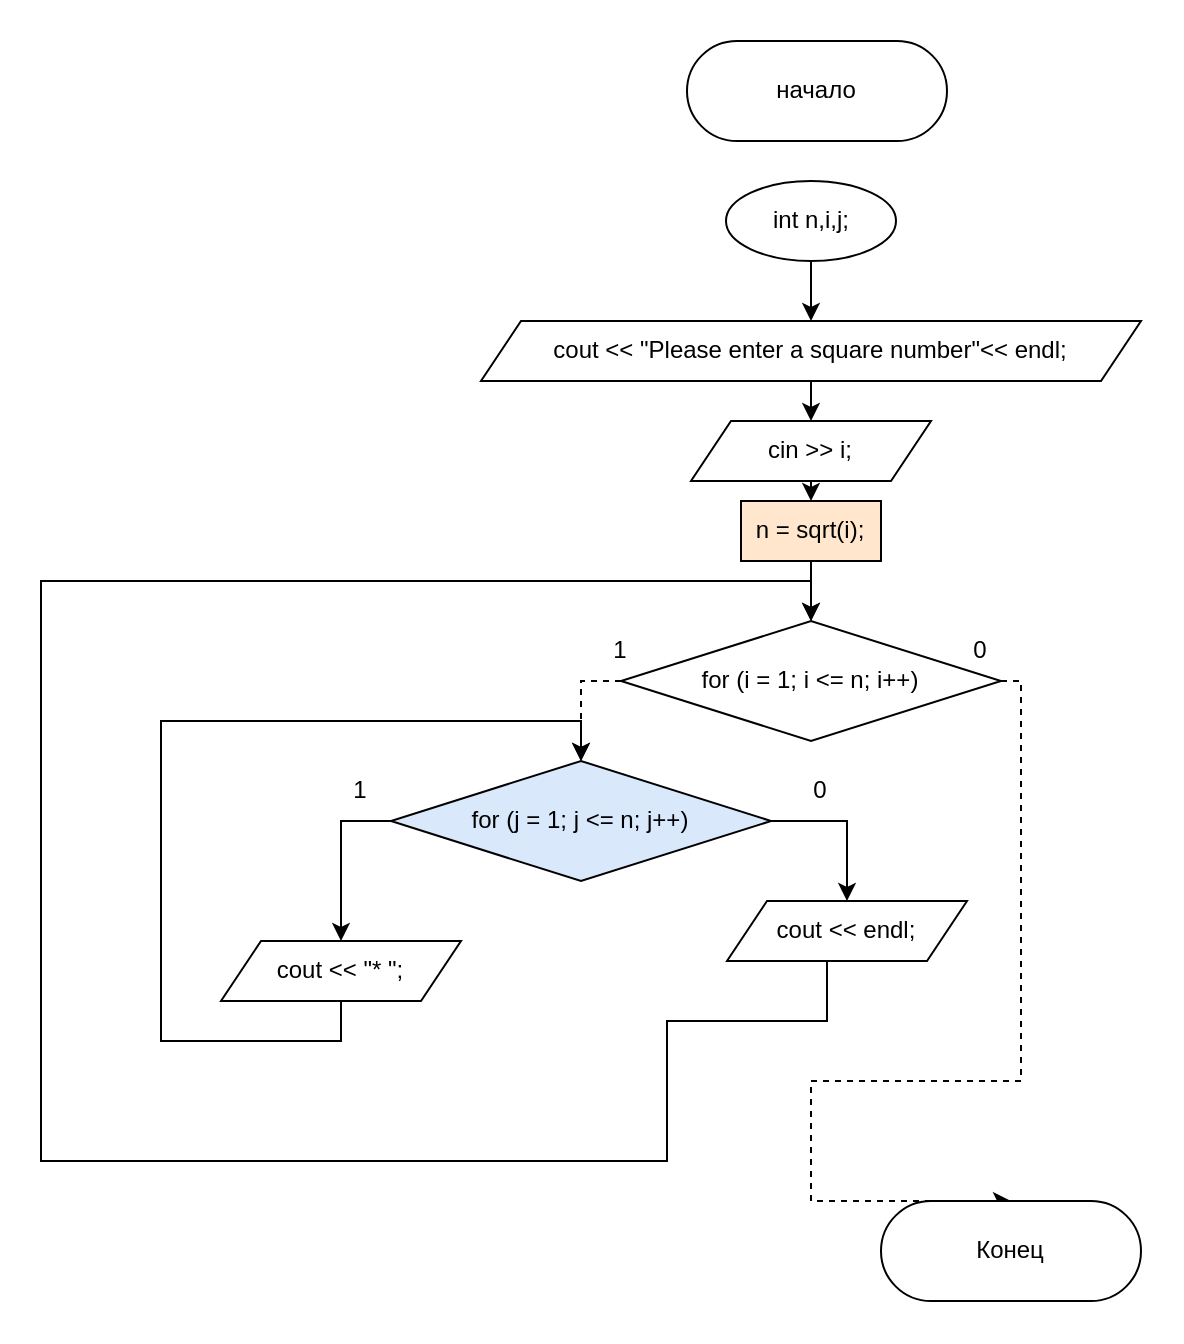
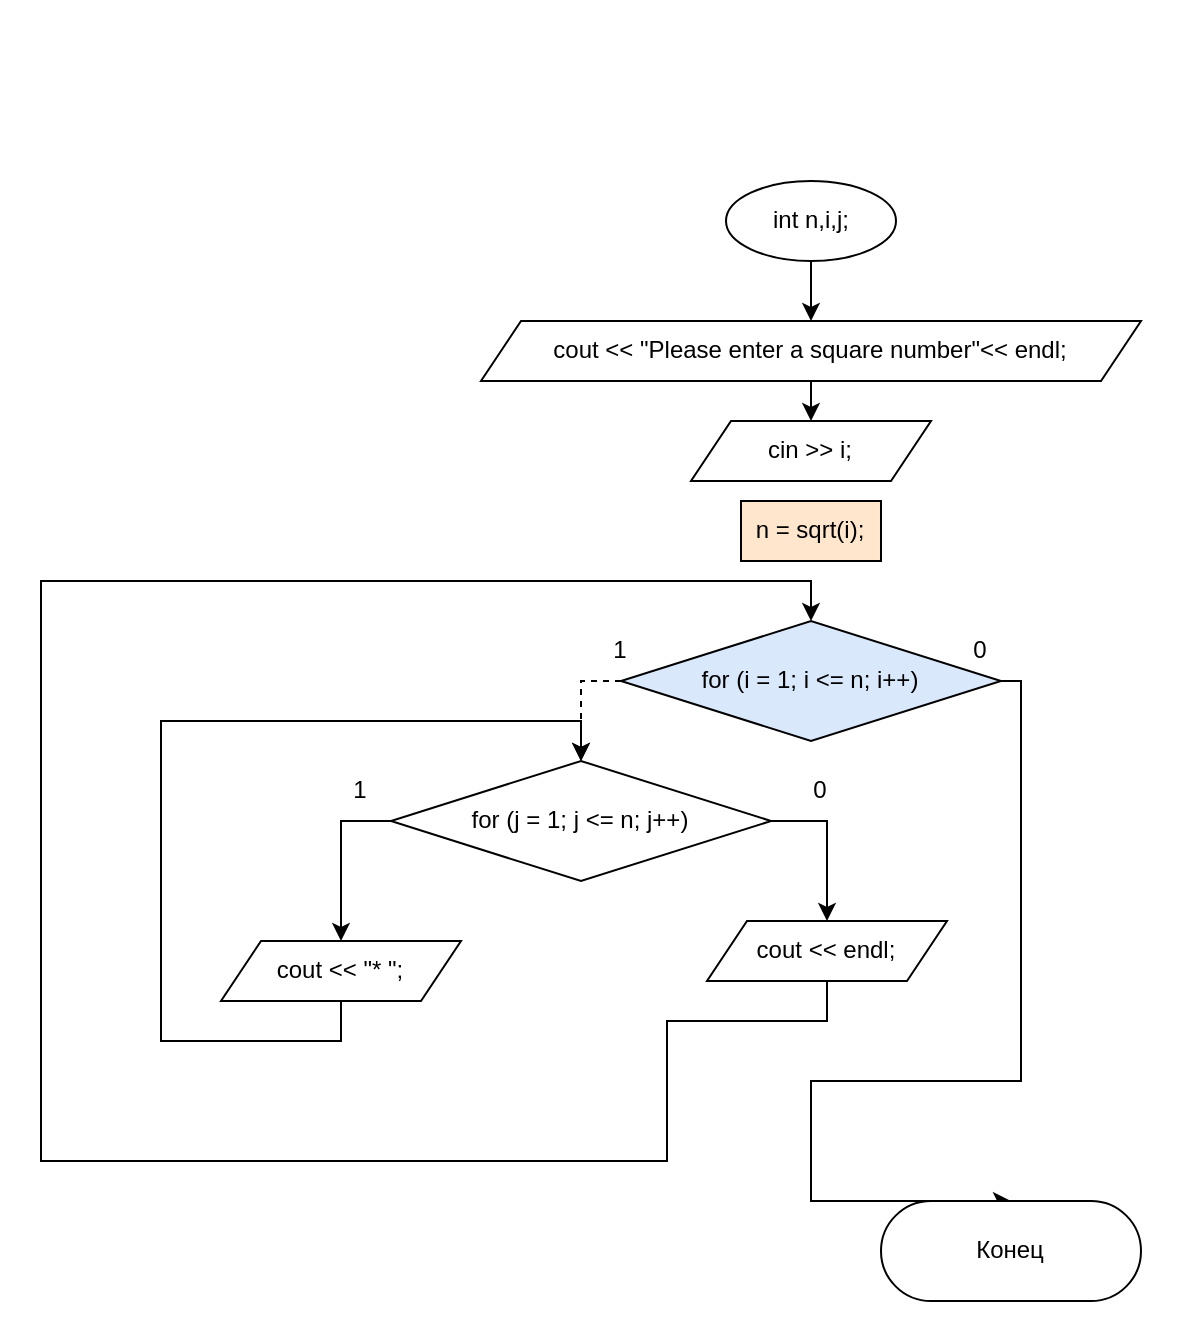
- <mxCell id="2" value="начало" style="rounded=1;whiteSpace=wrap;html=1;arcSize=50;" parent="1" vertex="1"><mxGeometry x="343" width="130" height="50" as="geometry" y="20" /></mxCell>
- <mxCell id="20" style="edgeStyle=orthogonalEdgeStyle;rounded=0;orthogonalLoop=1;jettySize=auto;html=1;exitX=0.5;exitY=1;exitDx=0;exitDy=0;entryX=0.5;entryY=0;entryDx=0;entryDy=0;" edge="1" parent="1" source="21" target="25"><mxGeometry relative="1" as="geometry" /></mxCell>
- <mxCell id="24" style="edgeStyle=orthogonalEdgeStyle;rounded=0;orthogonalLoop=1;jettySize=auto;html=1;exitX=0.5;exitY=1;exitDx=0;exitDy=0;entryX=0.5;entryY=0;entryDx=0;entryDy=0;" edge="1" parent="1" source="25" target="7"><mxGeometry relative="1" as="geometry" /></mxCell>
- <mxCell id="7" value="for (i = 1; i &amp;lt;= n; i++)" style="rhombus;whiteSpace=wrap;html=1;rounded=1;arcSize=0;" parent="1" vertex="1"><mxGeometry x="310" y="310" width="190" height="60" as="geometry" /></mxCell>
+ <mxCell id="7" value="for (i = 1; i &amp;lt;= n; i++)" style="rhombus;whiteSpace=wrap;html=1;rounded=1;arcSize=0;fillColor=#dae8fc;" parent="1" vertex="1"><mxGeometry x="310" y="310" width="190" height="60" as="geometry" /></mxCell>
- <mxCell id="13" value="for (j = 1; j &amp;lt;= n; j++)" style="rhombus;whiteSpace=wrap;html=1;rounded=1;arcSize=0;fillColor=#dae8fc;" vertex="1" parent="1"><mxGeometry x="195" y="380" width="190" height="60" as="geometry" /></mxCell>
+ <mxCell id="13" value="for (j = 1; j &amp;lt;= n; j++)" style="rhombus;whiteSpace=wrap;html=1;rounded=1;arcSize=0;" vertex="1" parent="1"><mxGeometry x="195" y="380" width="190" height="60" as="geometry" /></mxCell>
- <mxCell id="23" value="cout &amp;lt;&amp;lt; endl;" style="shape=parallelogram;perimeter=parallelogramPerimeter;whiteSpace=wrap;html=1;fixedSize=1;rounded=1;arcSize=0;" vertex="1" parent="1"><mxGeometry x="363" y="450" width="120" height="30" as="geometry" /></mxCell>
+ <mxCell id="23" value="cout &amp;lt;&amp;lt; endl;" style="shape=parallelogram;perimeter=parallelogramPerimeter;whiteSpace=wrap;html=1;fixedSize=1;rounded=1;arcSize=0;" vertex="1" parent="1"><mxGeometry x="353" y="460" width="120" height="30" as="geometry" /></mxCell>
- <mxCell id="6" style="edgeStyle=orthogonalEdgeStyle;rounded=0;orthogonalLoop=1;jettySize=auto;html=1;exitX=1;exitY=0.5;exitDx=0;exitDy=0;entryX=0.5;entryY=0;entryDx=0;entryDy=0;dashed=1;" edge="1" parent="1" source="7" target="10"><mxGeometry relative="1" as="geometry"><Array as="points"><mxPoint x="510" y="340" /><mxPoint x="510" y="540" /><mxPoint x="405" y="540" /></Array></mxGeometry></mxCell>
+ <mxCell id="6" style="edgeStyle=orthogonalEdgeStyle;rounded=0;orthogonalLoop=1;jettySize=auto;html=1;exitX=1;exitY=0.5;exitDx=0;exitDy=0;entryX=0.5;entryY=0;entryDx=0;entryDy=0;" edge="1" parent="1" source="7" target="10"><mxGeometry relative="1" as="geometry"><Array as="points"><mxPoint x="510" y="340" /><mxPoint x="510" y="540" /><mxPoint x="405" y="540" /></Array></mxGeometry></mxCell>
